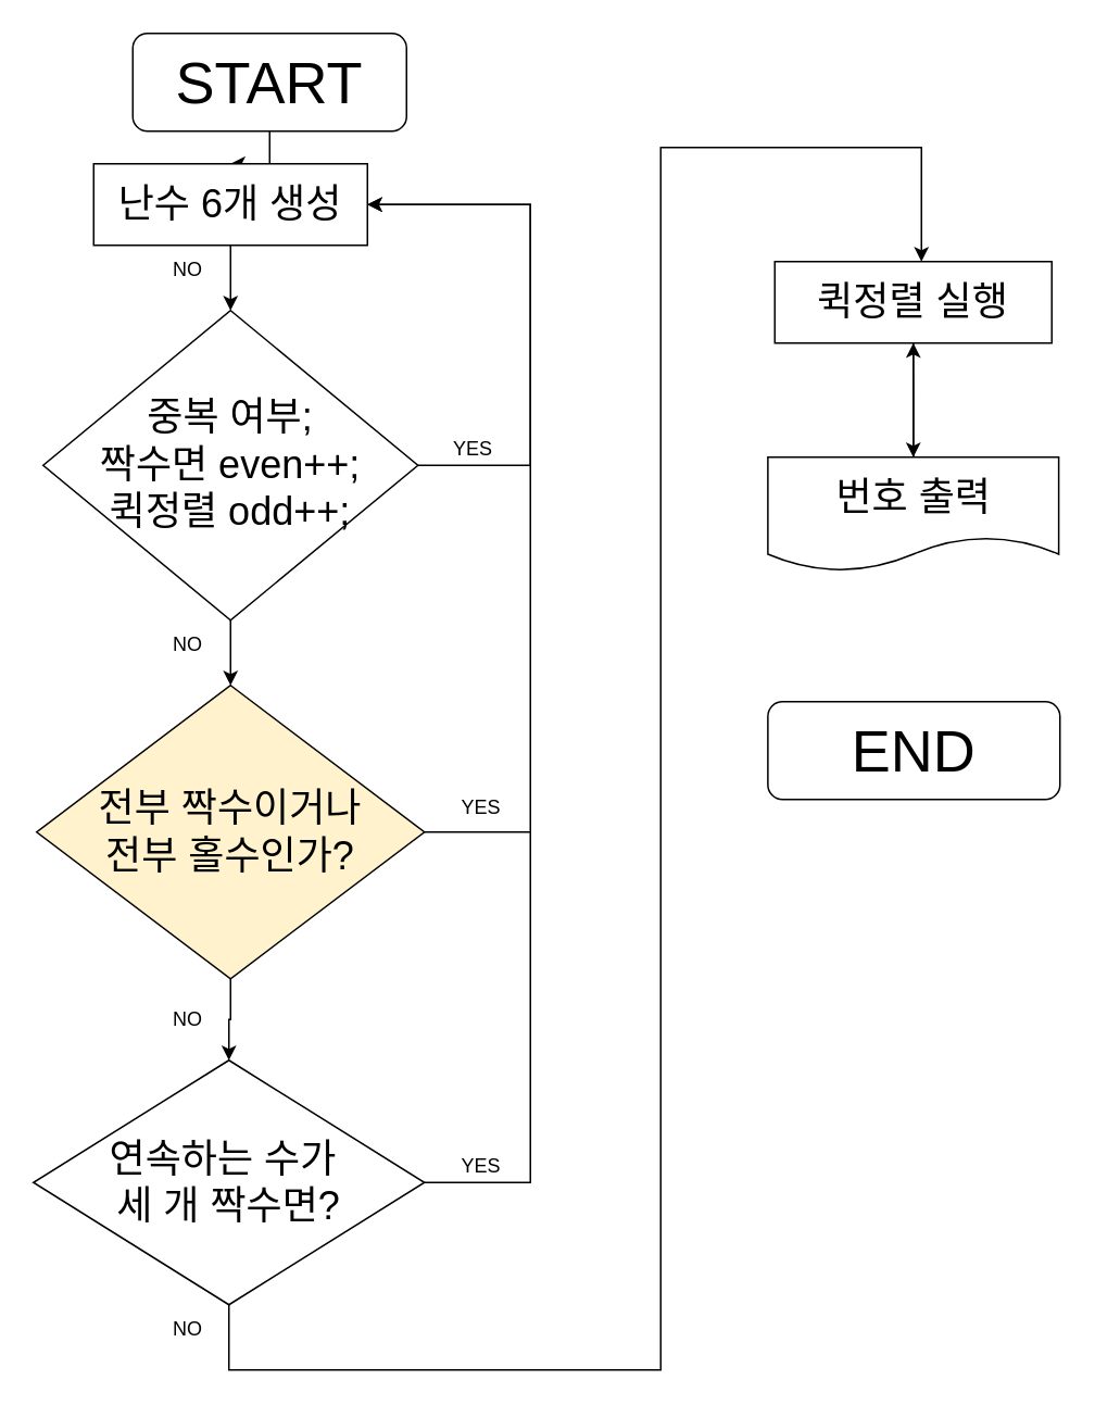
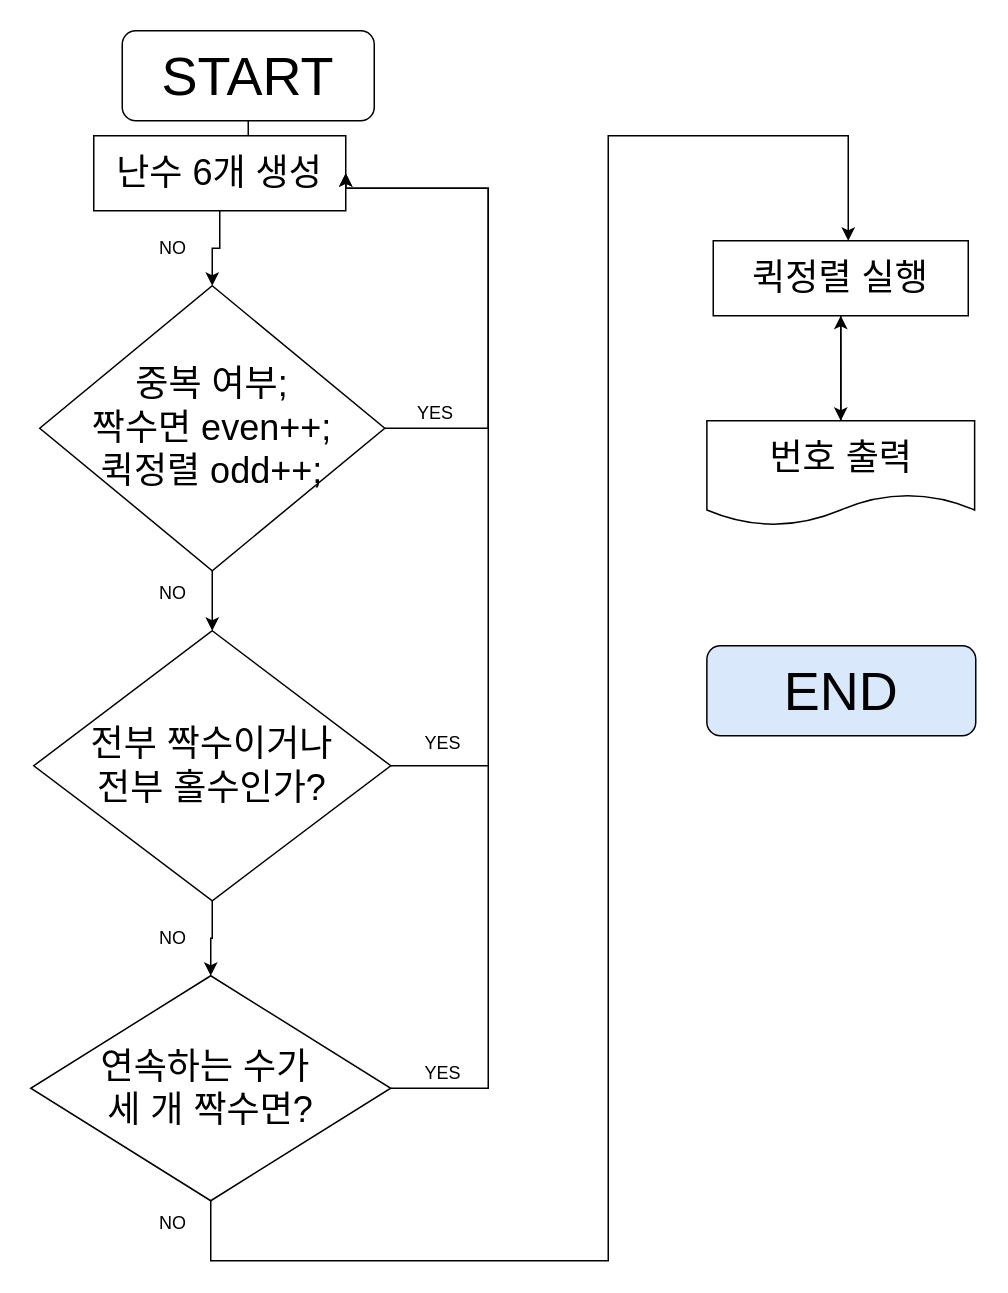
- <mxCell id="5" value="&lt;font style=&quot;font-size: 24px;&quot;&gt;난수 6개 생성&lt;/font&gt;" style="rounded=0;whiteSpace=wrap;html=1;" vertex="1" parent="1"><mxGeometry x="57" y="100" width="168" height="50" as="geometry" /></mxCell>
+ <mxCell id="5" value="&lt;font style=&quot;font-size: 24px;&quot;&gt;난수 6개 생성&lt;/font&gt;" style="rounded=0;whiteSpace=wrap;html=1;" vertex="1" parent="1"><mxGeometry x="62" y="90" width="168" height="50" as="geometry" /></mxCell>
- <mxCell id="22" value="&lt;font style=&quot;font-size: 36px;&quot;&gt;END&lt;/font&gt;" style="rounded=1;whiteSpace=wrap;html=1;" vertex="1" parent="1"><mxGeometry x="470.75" y="430" width="179.25" height="60" as="geometry" /></mxCell>
+ <mxCell id="22" value="&lt;font style=&quot;font-size: 36px;&quot;&gt;END&lt;/font&gt;" style="rounded=1;whiteSpace=wrap;html=1;fillColor=#dae8fc;" vertex="1" parent="1"><mxGeometry x="470.75" y="430" width="179.25" height="60" as="geometry" /></mxCell>
- <mxCell id="12" value="&lt;span style=&quot;font-size: 24px;&quot;&gt;전부 짝수이거나&lt;br&gt;전부 홀수인가?&lt;br&gt;&lt;/span&gt;" style="rhombus;whiteSpace=wrap;html=1;rounded=0;fillColor=#fff2cc;" vertex="1" parent="1"><mxGeometry x="22" y="420" width="238" height="180" as="geometry" /></mxCell>
+ <mxCell id="12" value="&lt;span style=&quot;font-size: 24px;&quot;&gt;전부 짝수이거나&lt;br&gt;전부 홀수인가?&lt;br&gt;&lt;/span&gt;" style="rhombus;whiteSpace=wrap;html=1;rounded=0;" vertex="1" parent="1"><mxGeometry x="22" y="420" width="238" height="180" as="geometry" /></mxCell>
